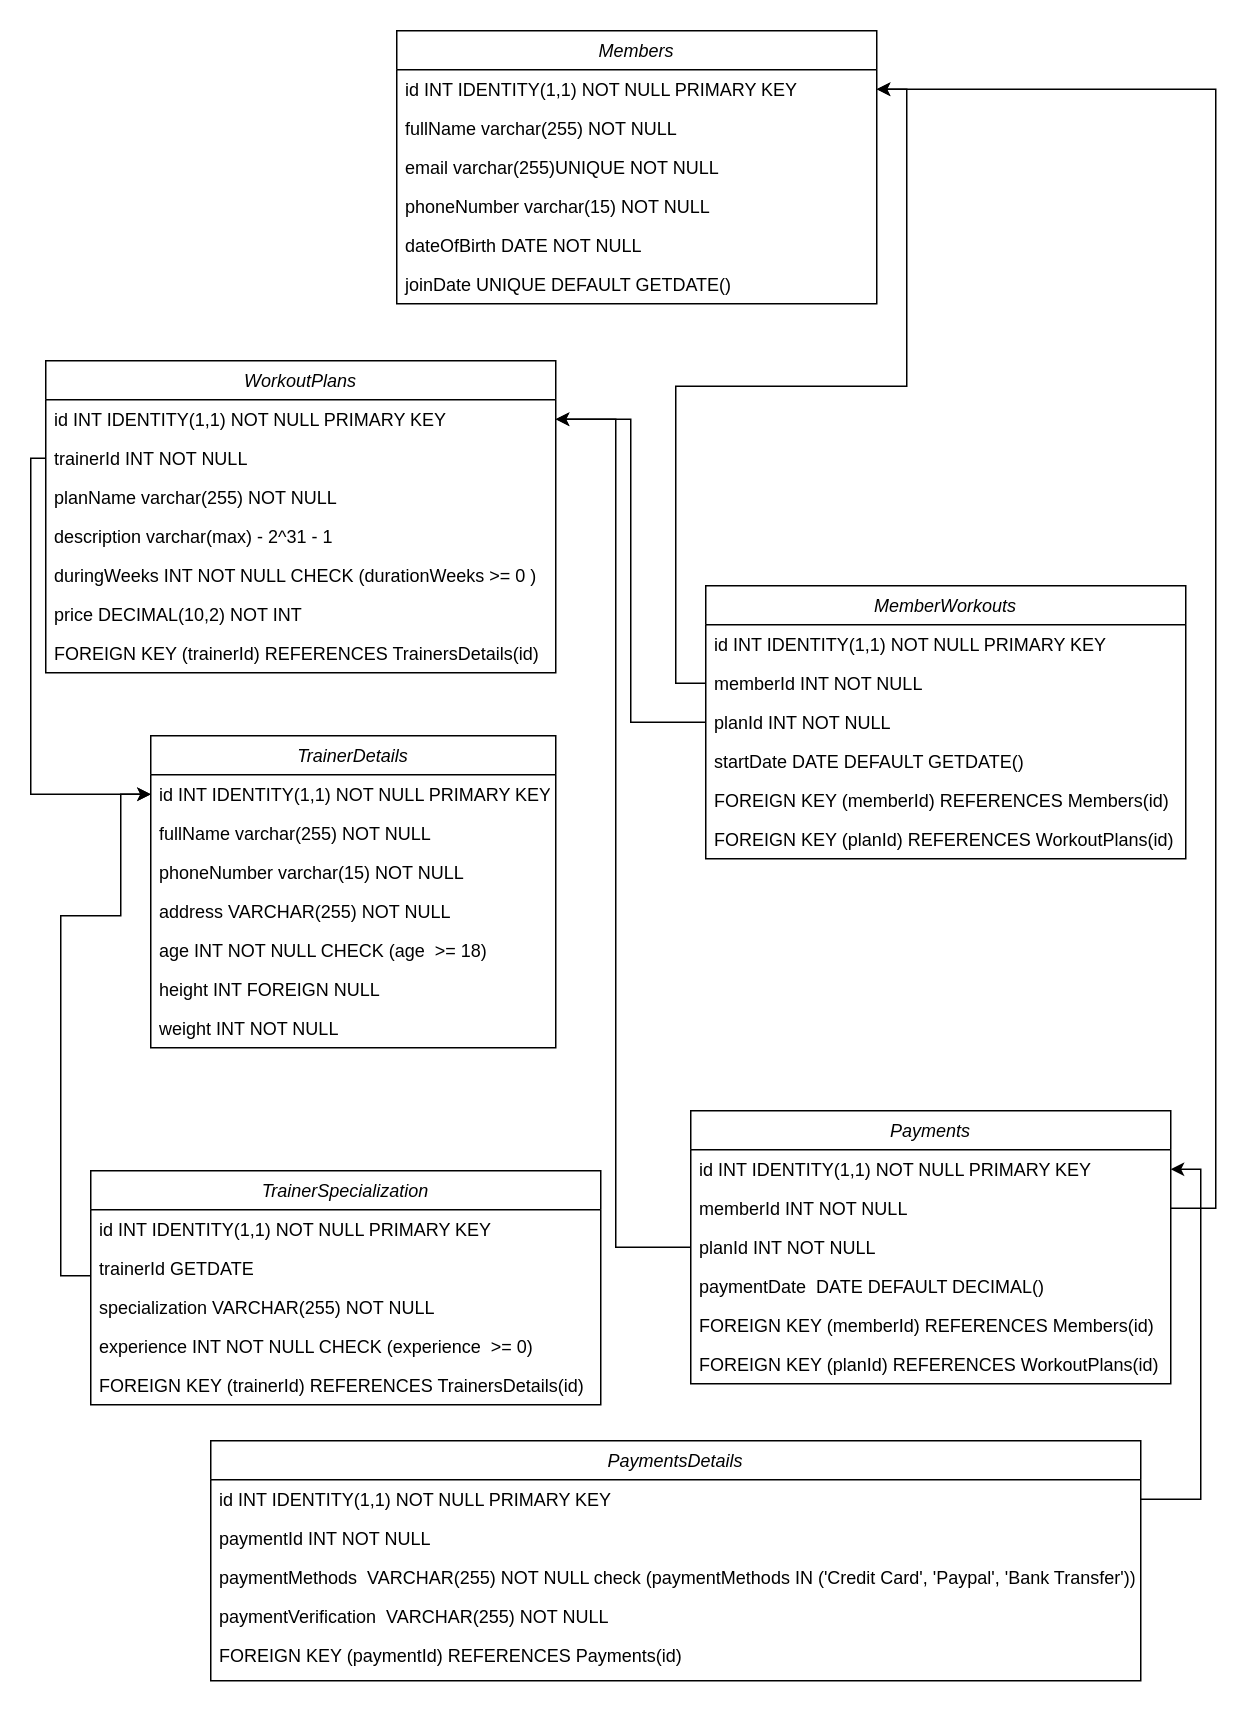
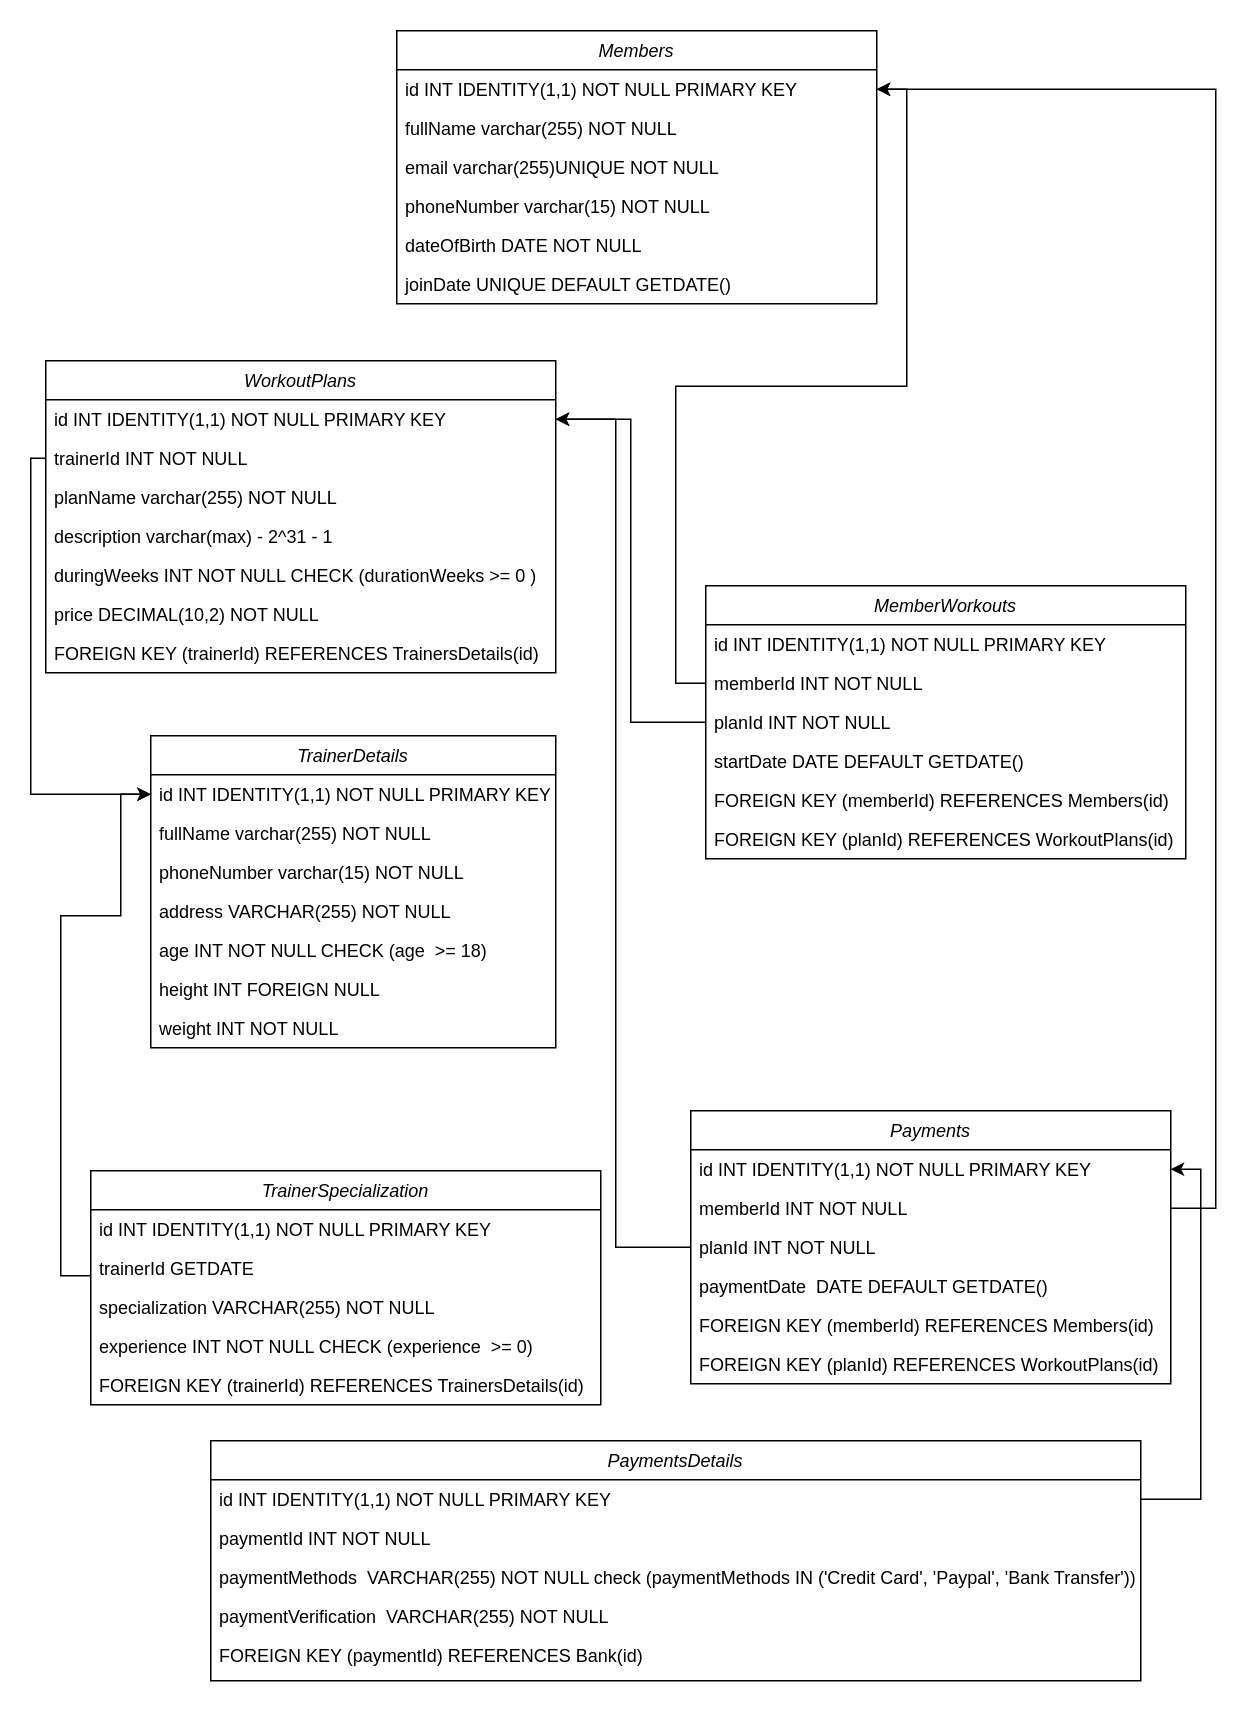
- <mxCell id="8" value="price DECIMAL(10,2) NOT INT" style="text;align=left;verticalAlign=top;spacingLeft=4;spacingRight=4;overflow=hidden;rotatable=0;points=[[0,0.5],[1,0.5]];portConstraint=eastwest;rounded=0;shadow=0;html=0;" vertex="1" parent="2"><mxGeometry y="156" width="340" height="26" as="geometry" /></mxCell>
+ <mxCell id="8" value="price DECIMAL(10,2) NOT NULL" style="text;align=left;verticalAlign=top;spacingLeft=4;spacingRight=4;overflow=hidden;rotatable=0;points=[[0,0.5],[1,0.5]];portConstraint=eastwest;rounded=0;shadow=0;html=0;" vertex="1" parent="2"><mxGeometry y="156" width="340" height="26" as="geometry" /></mxCell>
- <mxCell id="35" value="paymentDate  DATE DEFAULT DECIMAL()" style="text;align=left;verticalAlign=top;spacingLeft=4;spacingRight=4;overflow=hidden;rotatable=0;points=[[0,0.5],[1,0.5]];portConstraint=eastwest;rounded=0;shadow=0;html=0;" vertex="1" parent="31"><mxGeometry y="104" width="320" height="26" as="geometry" /></mxCell>
+ <mxCell id="35" value="paymentDate  DATE DEFAULT GETDATE()" style="text;align=left;verticalAlign=top;spacingLeft=4;spacingRight=4;overflow=hidden;rotatable=0;points=[[0,0.5],[1,0.5]];portConstraint=eastwest;rounded=0;shadow=0;html=0;" vertex="1" parent="31"><mxGeometry y="104" width="320" height="26" as="geometry" /></mxCell>
- <mxCell id="43" value="FOREIGN KEY (paymentId) REFERENCES Payments(id)" style="text;align=left;verticalAlign=top;spacingLeft=4;spacingRight=4;overflow=hidden;rotatable=0;points=[[0,0.5],[1,0.5]];portConstraint=eastwest;rounded=0;shadow=0;html=0;" vertex="1" parent="38"><mxGeometry y="130" width="620" height="26" as="geometry" /></mxCell>
+ <mxCell id="43" value="FOREIGN KEY (paymentId) REFERENCES Bank(id)" style="text;align=left;verticalAlign=top;spacingLeft=4;spacingRight=4;overflow=hidden;rotatable=0;points=[[0,0.5],[1,0.5]];portConstraint=eastwest;rounded=0;shadow=0;html=0;" vertex="1" parent="38"><mxGeometry y="130" width="620" height="26" as="geometry" /></mxCell>
